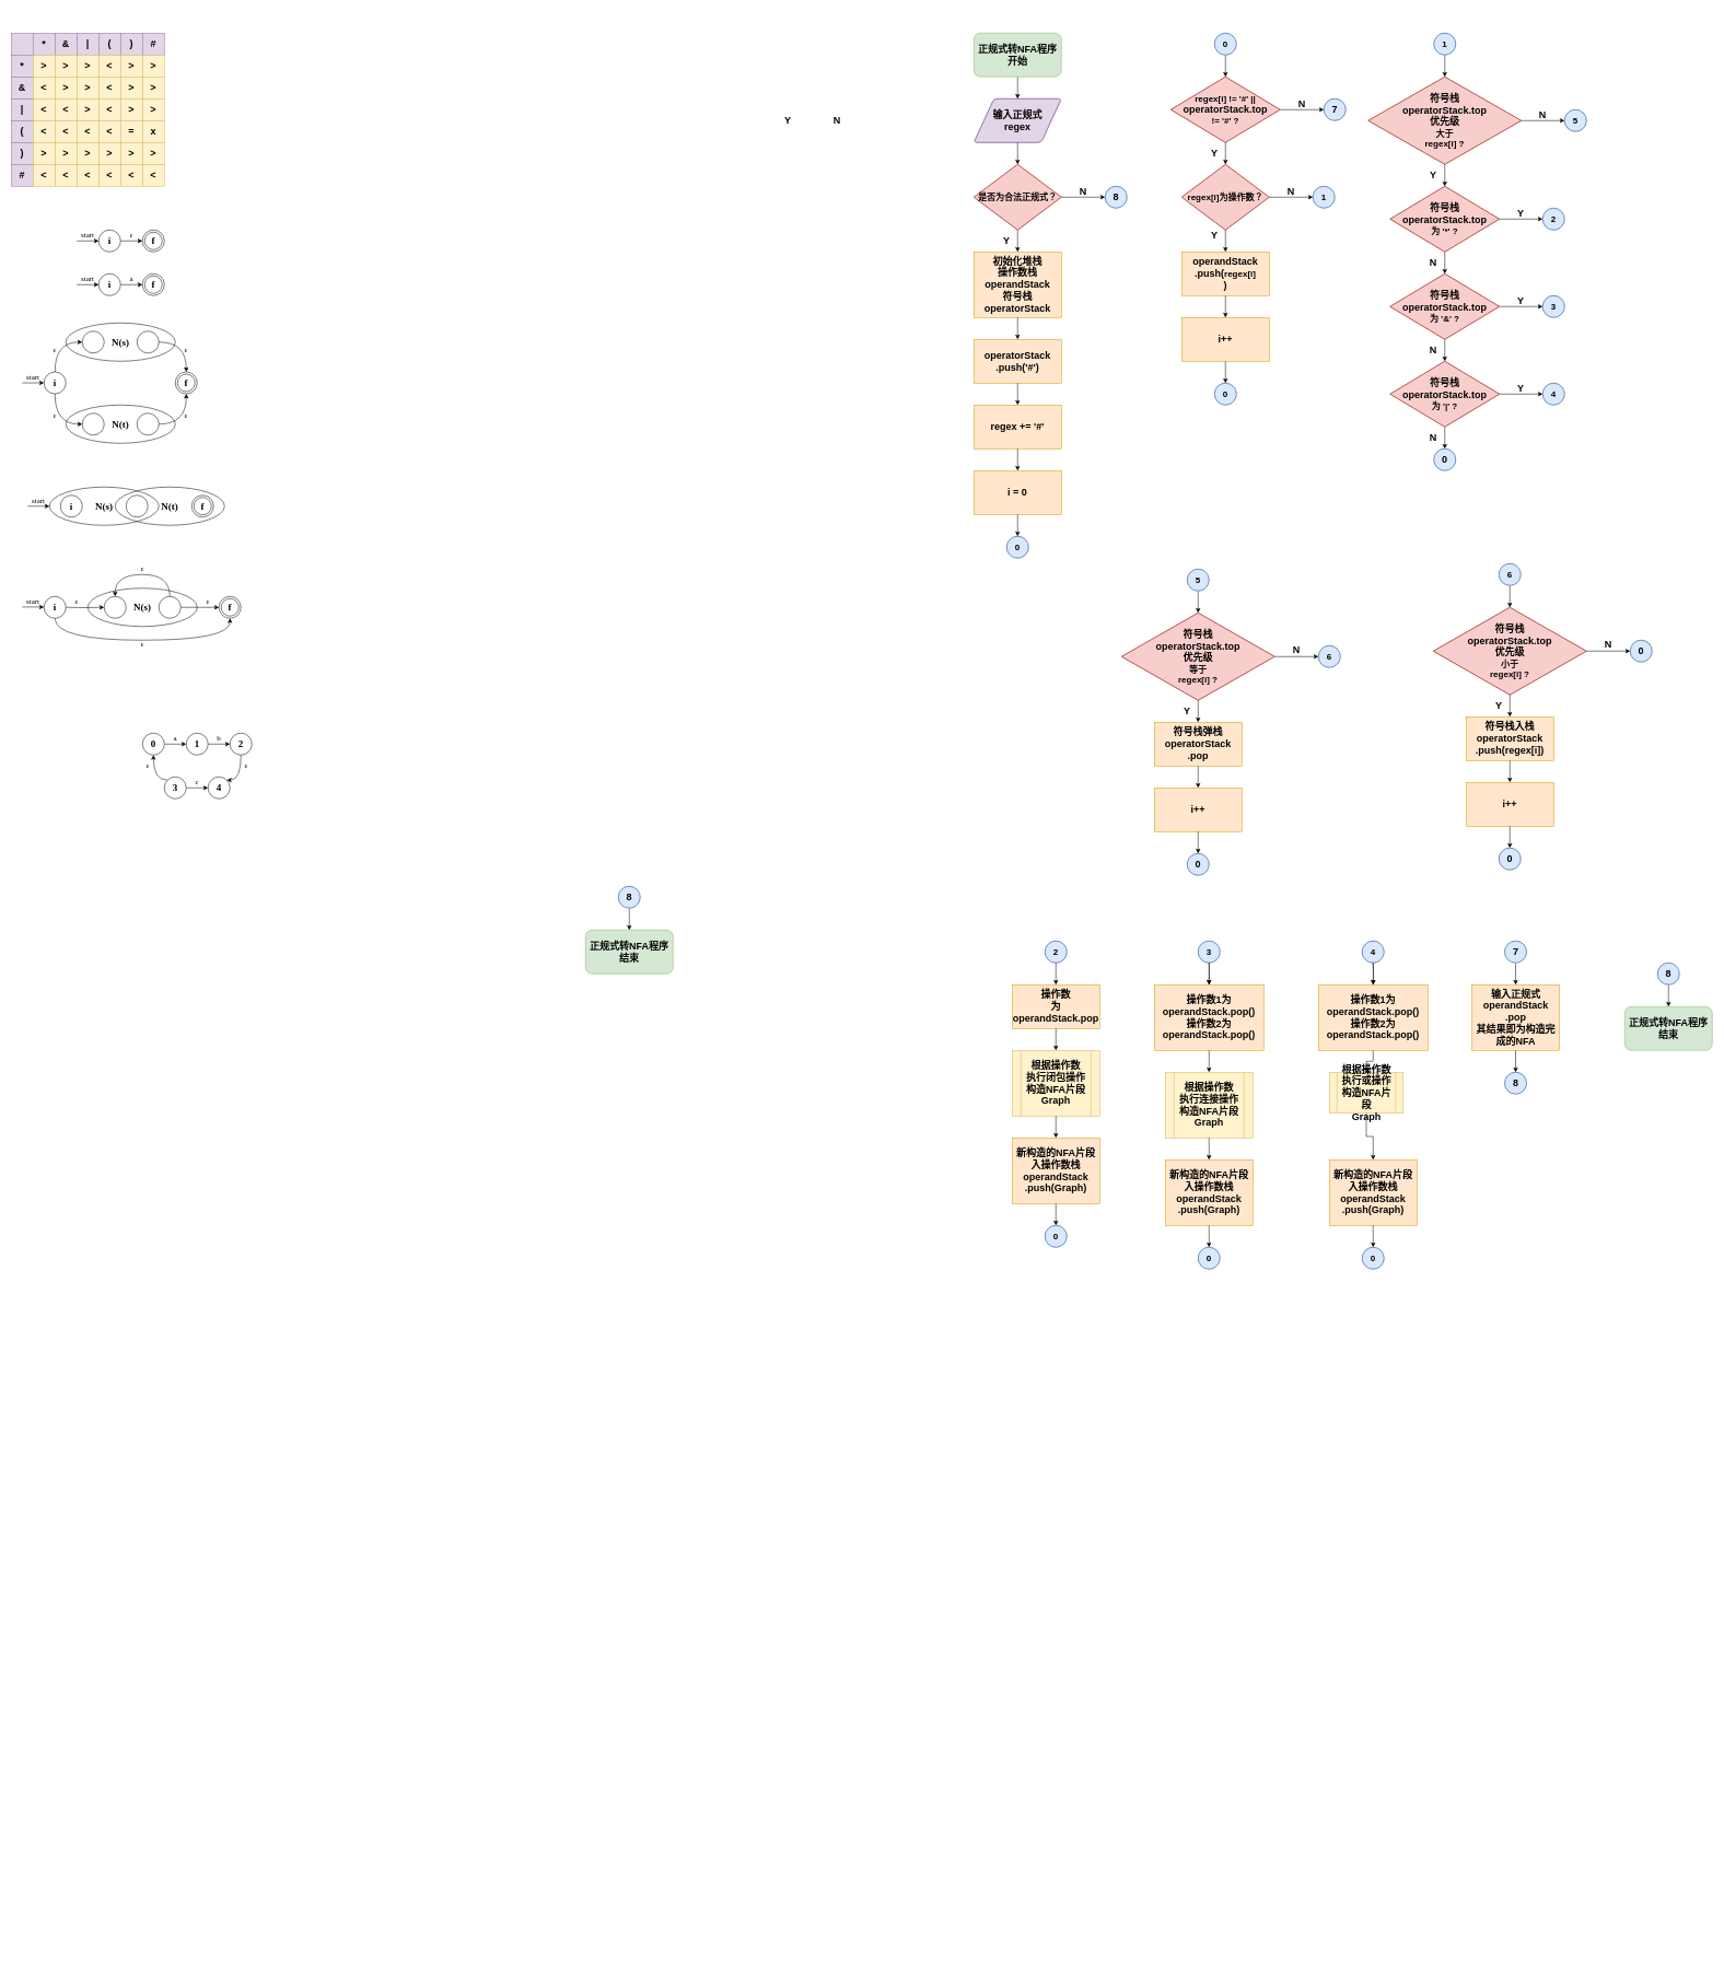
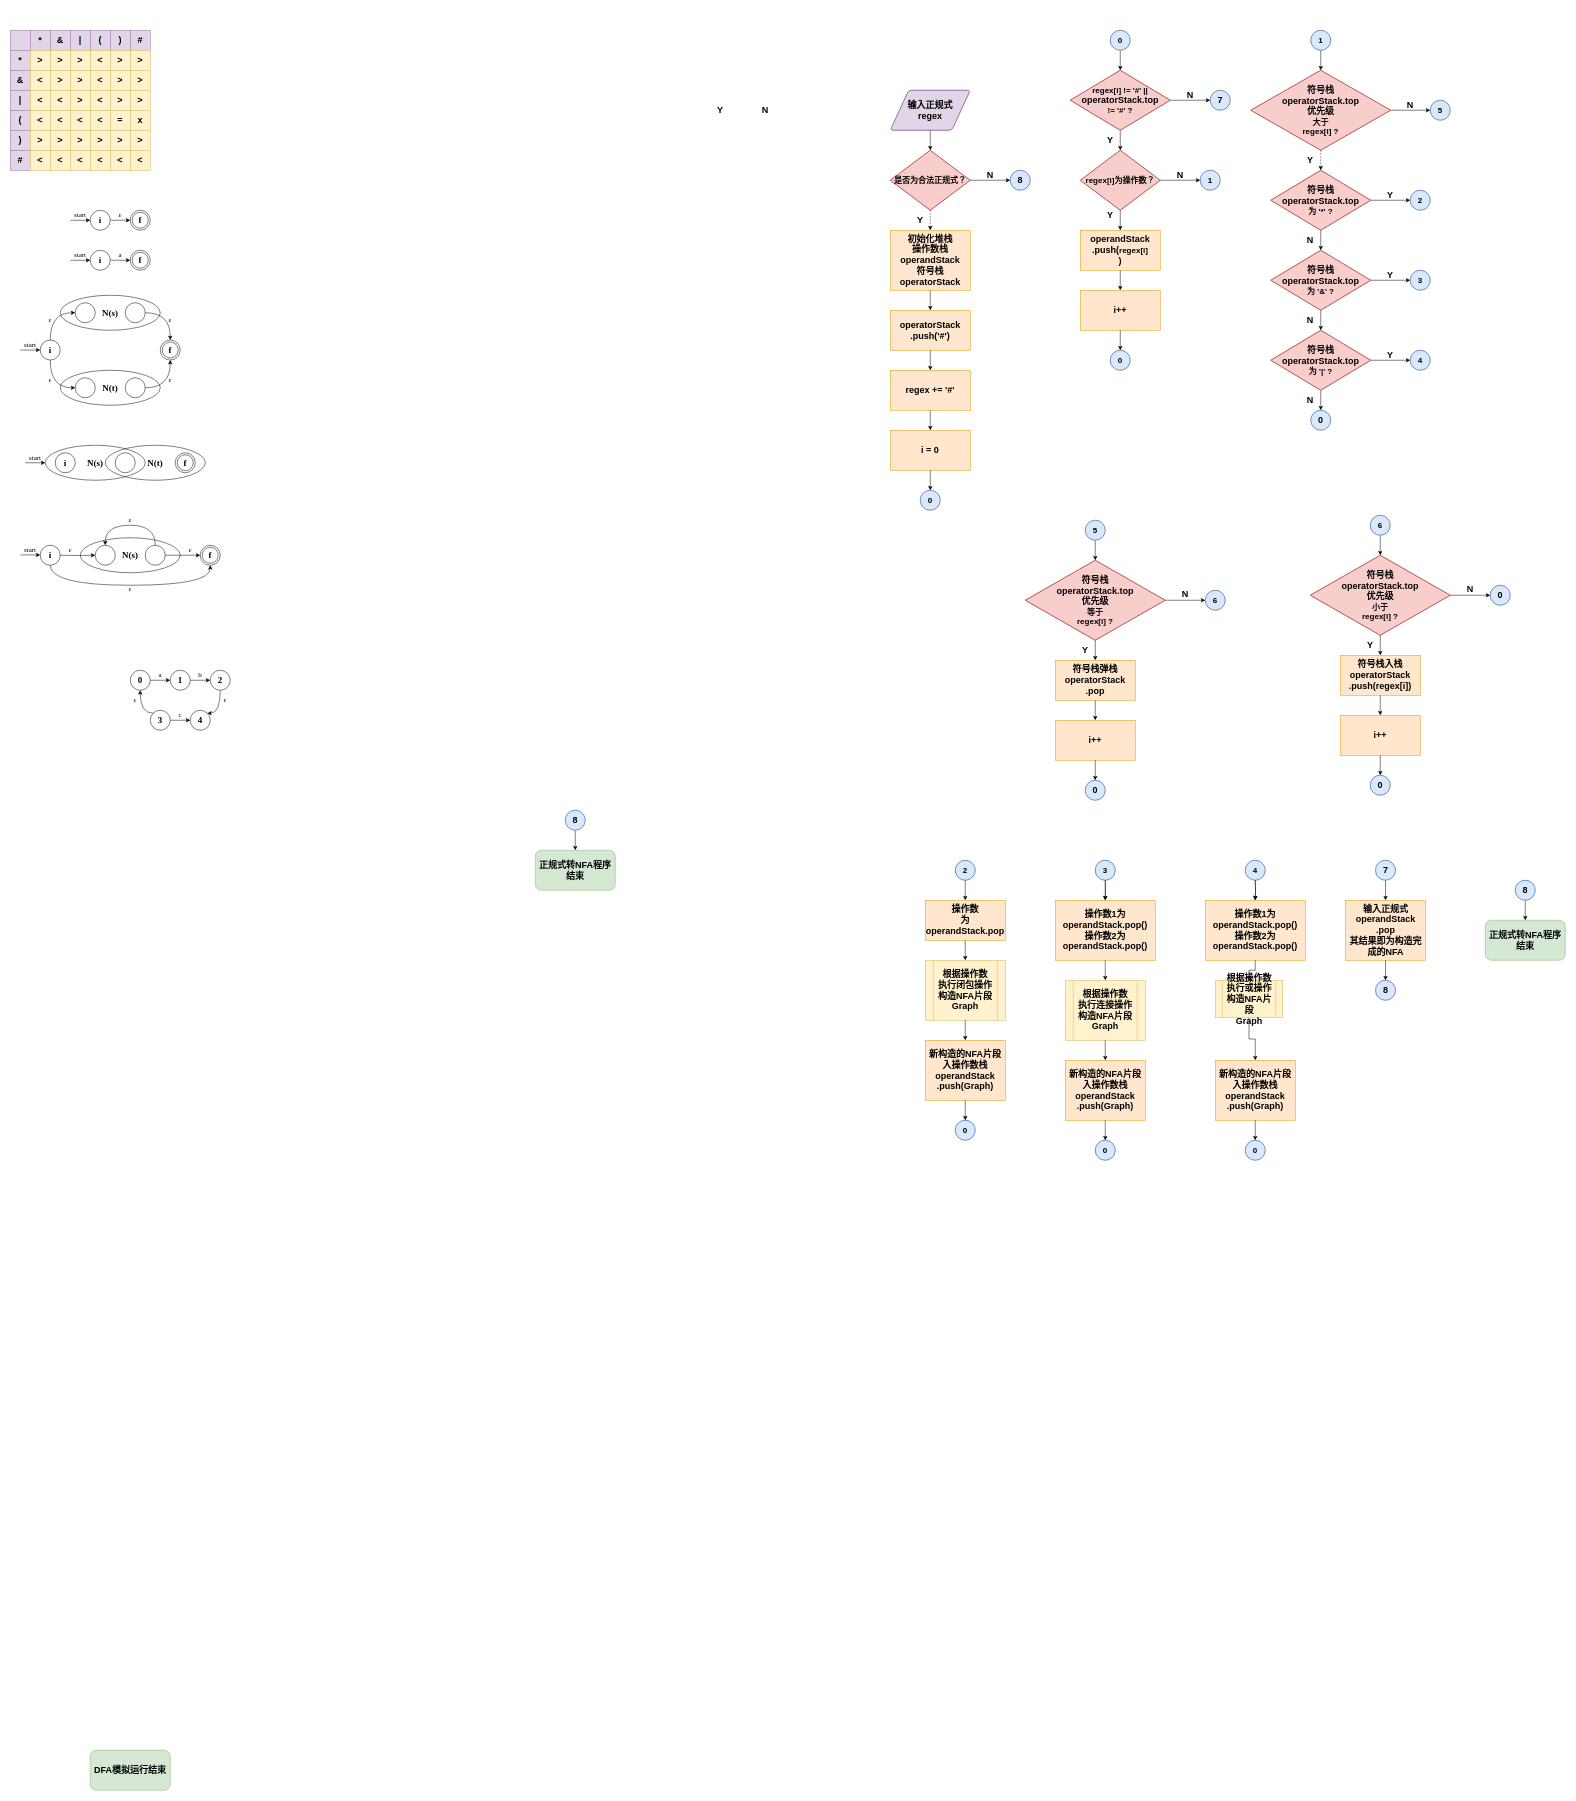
- <mxCell id="99" value="&lt;b style=&quot;font-size: 18px&quot;&gt;正规式转NFA程序开始&lt;/b&gt;" style="rounded=1;whiteSpace=wrap;html=1;fillColor=#d5e8d4;strokeColor=#82b366;" parent="94" vertex="1"><mxGeometry width="160" height="80" as="geometry" /></mxCell>
- <mxCell id="98" style="edgeStyle=orthogonalEdgeStyle;rounded=0;orthogonalLoop=1;jettySize=auto;html=1;exitX=0.5;exitY=1;exitDx=0;exitDy=0;entryX=0.5;entryY=0;entryDx=0;entryDy=0;" parent="94" source="99" target="95" edge="1"><mxGeometry as="geometry" /></mxCell>
- <mxCell id="139" style="edgeStyle=orthogonalEdgeStyle;rounded=0;orthogonalLoop=1;jettySize=auto;html=1;exitX=0.5;exitY=1;exitDx=0;exitDy=0;exitPerimeter=0;entryX=0.5;entryY=0;entryDx=0;entryDy=0;entryPerimeter=0;" parent="136" source="137" target="138" edge="1"><mxGeometry as="geometry" /></mxCell>
+ <mxCell id="139" style="edgeStyle=orthogonalEdgeStyle;rounded=0;orthogonalLoop=1;jettySize=auto;html=1;exitX=0.5;exitY=1;exitDx=0;exitDy=0;exitPerimeter=0;entryX=0.5;entryY=0;entryDx=0;entryDy=0;entryPerimeter=0;dashed=1;" parent="136" source="137" target="138" edge="1"><mxGeometry as="geometry" /></mxCell>
- <mxCell id="101" style="edgeStyle=orthogonalEdgeStyle;rounded=0;orthogonalLoop=1;jettySize=auto;html=1;exitX=0.5;exitY=1;exitDx=0;exitDy=0;exitPerimeter=0;entryX=0.5;entryY=0;entryDx=0;entryDy=0;" parent="94" source="96" target="100" edge="1"><mxGeometry as="geometry" /></mxCell>
+ <mxCell id="101" style="edgeStyle=orthogonalEdgeStyle;rounded=0;orthogonalLoop=1;jettySize=auto;html=1;exitX=0.5;exitY=1;exitDx=0;exitDy=0;exitPerimeter=0;entryX=0.5;entryY=0;entryDx=0;entryDy=0;dashed=1;" parent="94" source="96" target="100" edge="1"><mxGeometry as="geometry" /></mxCell>
+ <mxCell id="195" value="&lt;b style=&quot;font-size: 18px&quot;&gt;DFA模拟运行结束&lt;/b&gt;" style="rounded=1;whiteSpace=wrap;html=1;fillColor=#d5e8d4;strokeColor=#82b366;" parent="1" vertex="1"><mxGeometry x="180" y="3500" width="160" height="80" as="geometry" /></mxCell>
